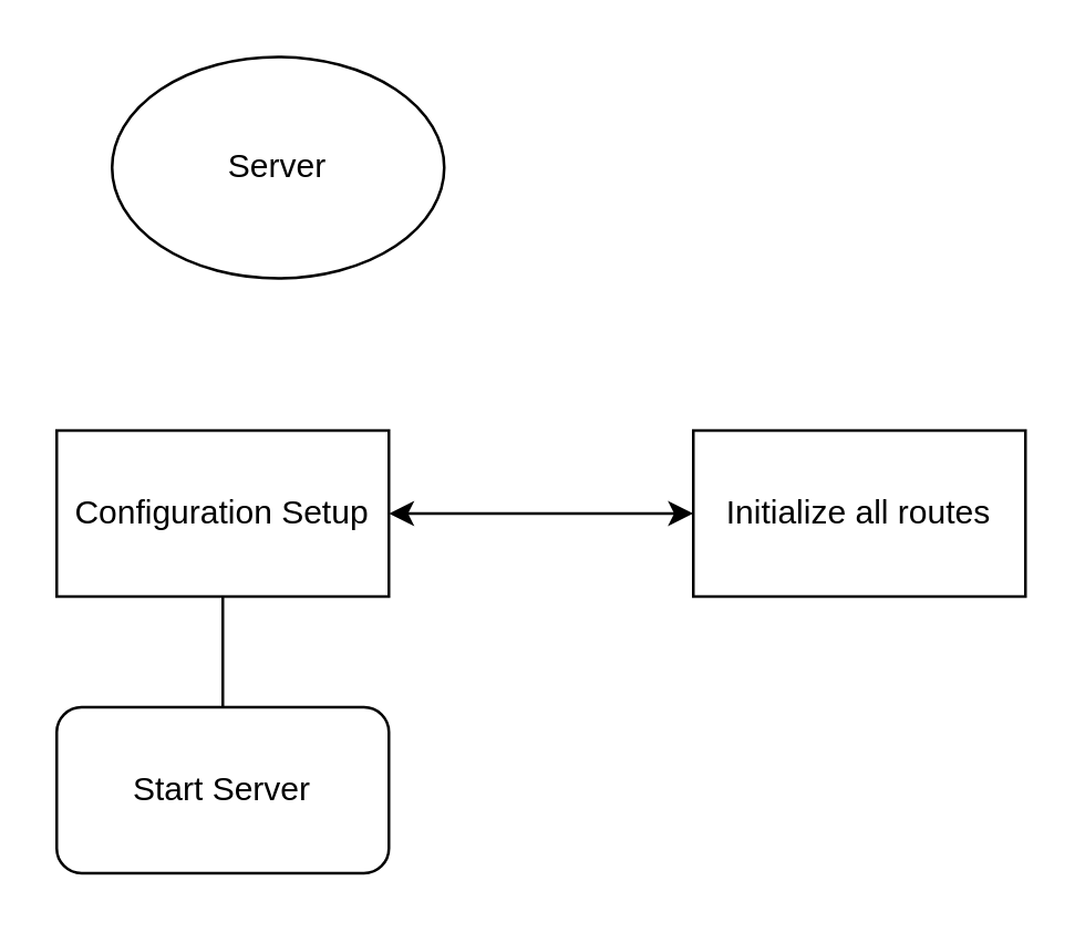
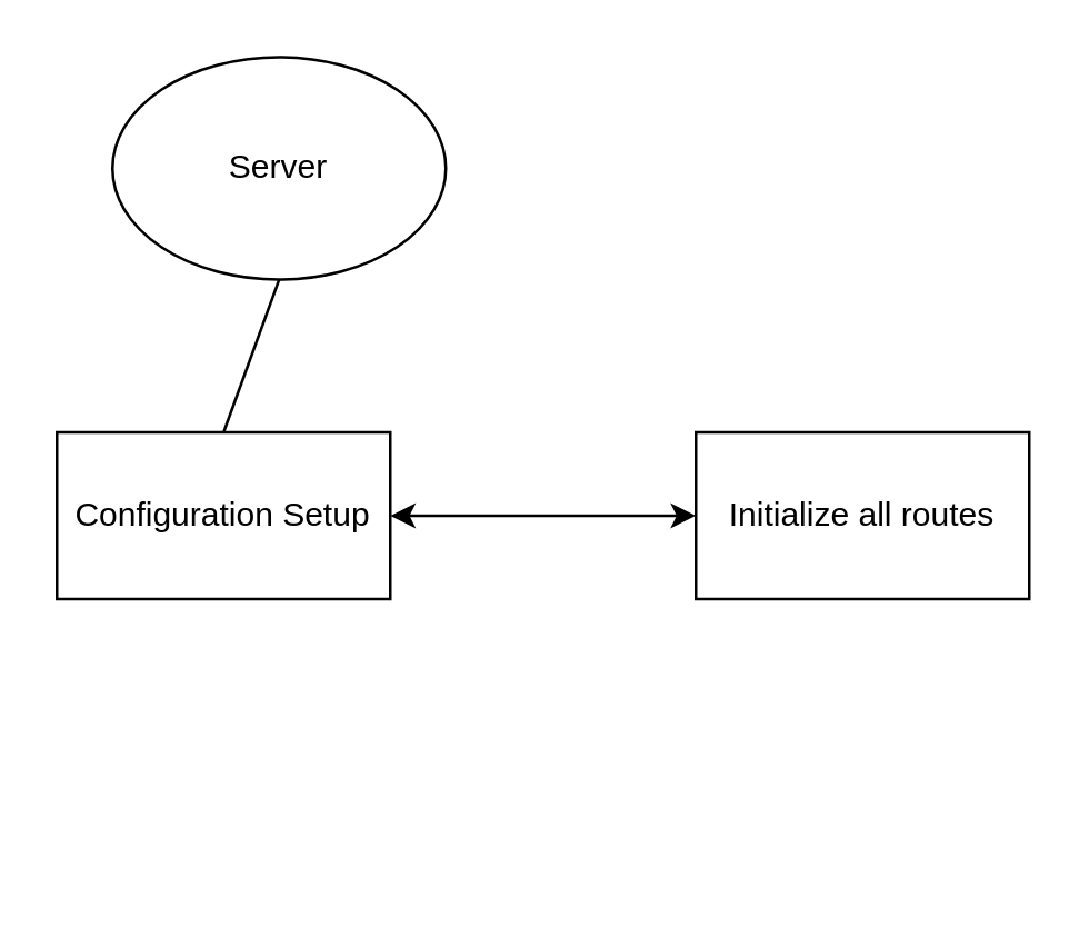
+ <mxCell id="5" value="" style="endArrow=none;html=1;entryX=0.5;entryY=1;entryDx=0;entryDy=0;exitX=0.5;exitY=0;exitDx=0;exitDy=0;" edge="1" parent="1" source="4" target="2"><mxGeometry width="50" height="50" relative="1" as="geometry"><mxPoint x="230" y="225" as="sourcePoint" /><mxPoint x="280" y="175" as="targetPoint" /></mxGeometry></mxCell>
- <mxCell id="6" value="" style="endArrow=none;html=1;entryX=0.5;entryY=1;entryDx=0;entryDy=0;exitX=0.5;exitY=0;exitDx=0;exitDy=0;" edge="1" parent="1" source="3" target="4"><mxGeometry width="50" height="50" relative="1" as="geometry"><mxPoint x="90" y="165" as="sourcePoint" /><mxPoint x="90" y="115" as="targetPoint" /></mxGeometry></mxCell>
- <mxCell id="3" value="Start Server" style="rounded=1;whiteSpace=wrap;html=1;" vertex="1" parent="1"><mxGeometry x="20" y="255" width="120" height="60" as="geometry" /></mxCell>
